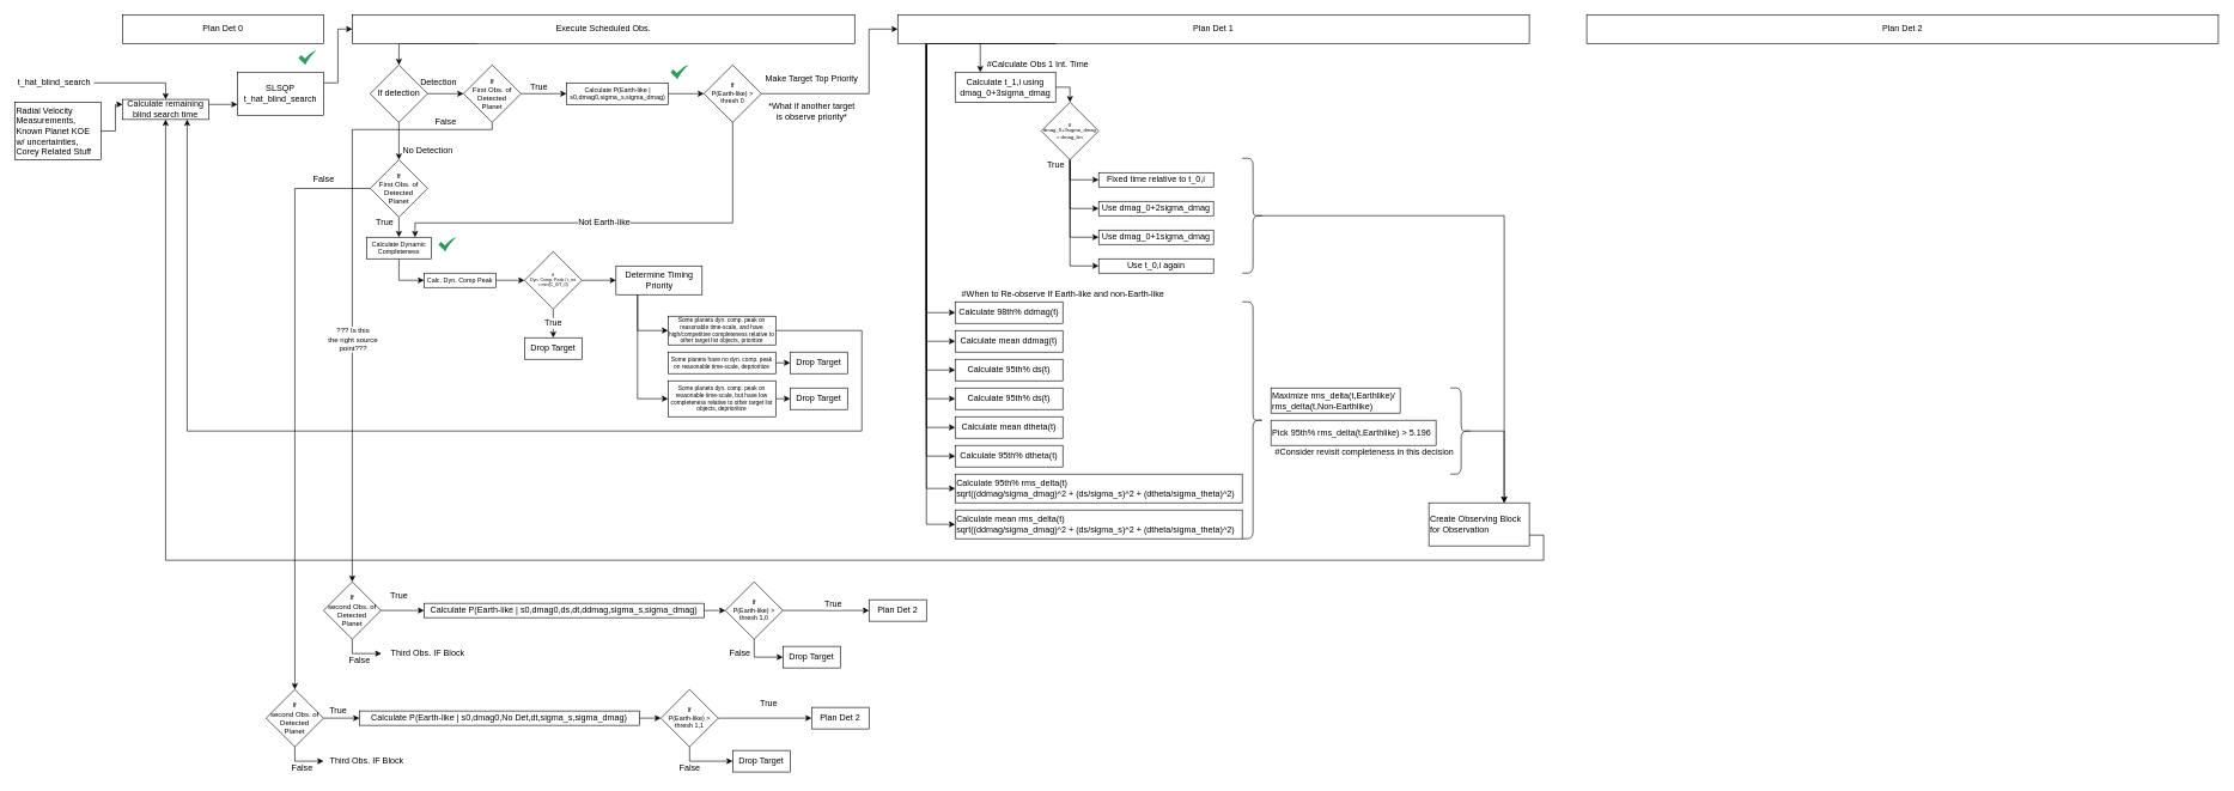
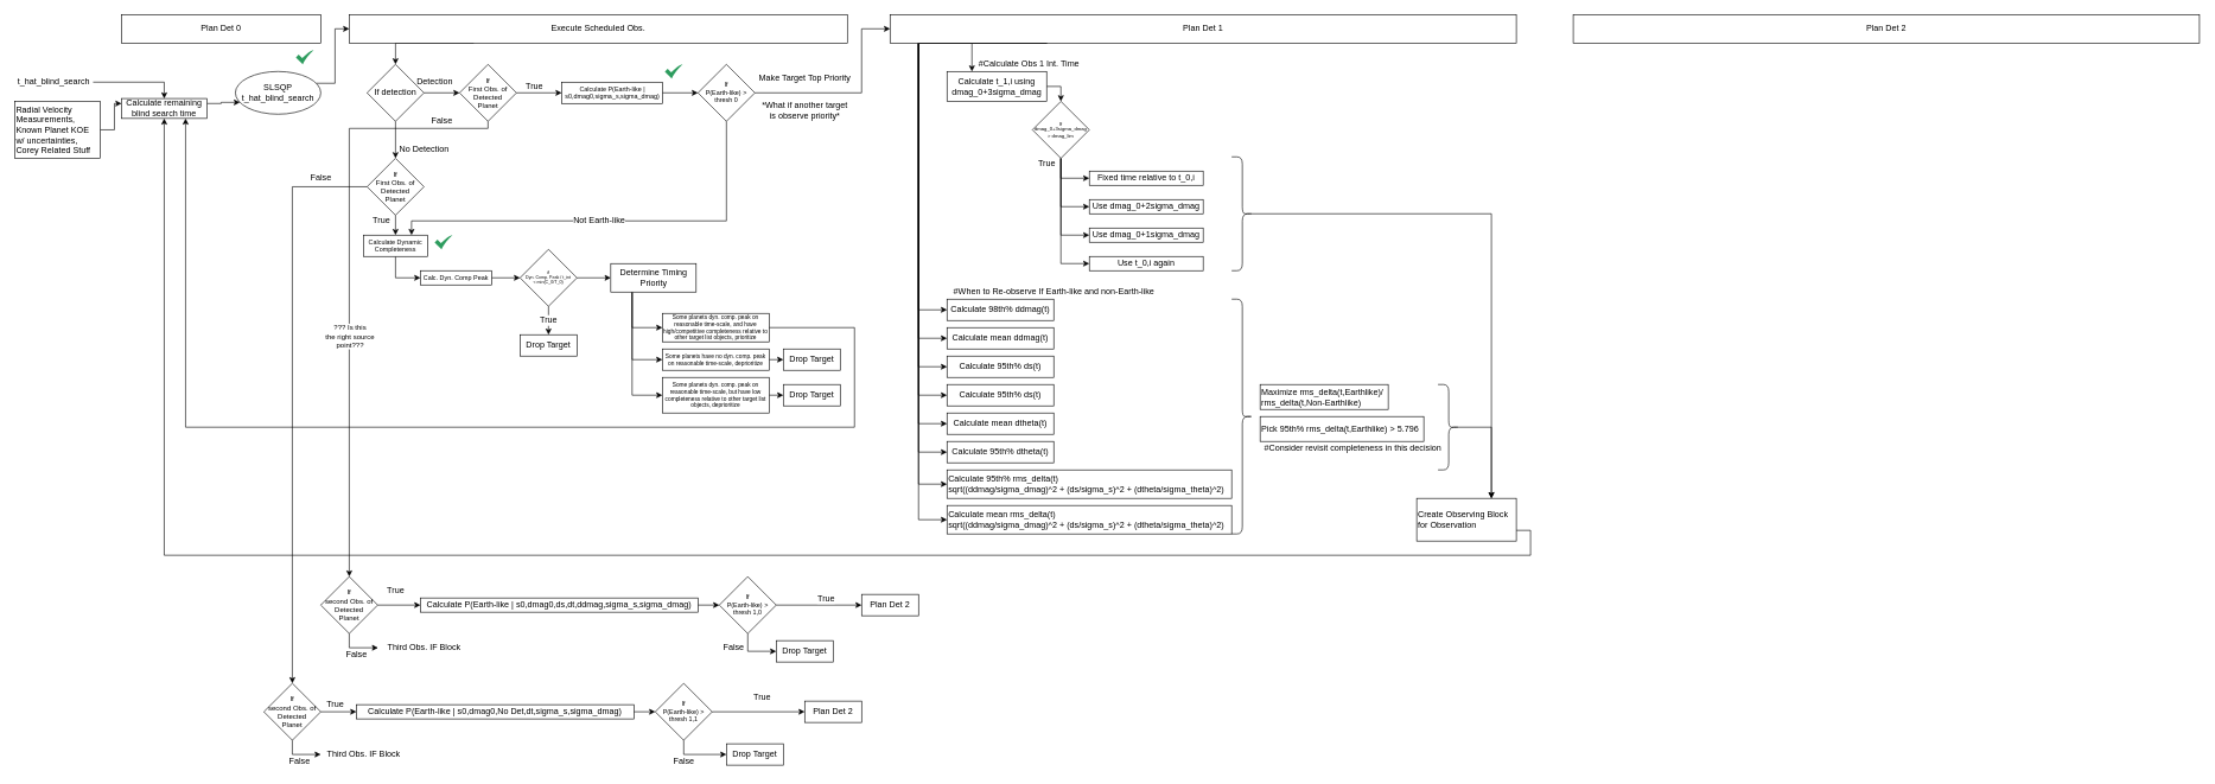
- <mxCell id="4" value="SLSQP t_hat_blind_search" style="rounded=0;whiteSpace=wrap;html=1;" vertex="1" parent="1"><mxGeometry x="330" y="100" width="120" height="60" as="geometry" /></mxCell>
+ <mxCell id="4" value="SLSQP t_hat_blind_search" style="ellipse;whiteSpace=wrap;html=1;" vertex="1" parent="1"><mxGeometry x="330" y="100" width="120" height="60" as="geometry" /></mxCell>
+ <mxCell id="38" style="edgeStyle=orthogonalEdgeStyle;rounded=0;orthogonalLoop=1;jettySize=auto;html=1;exitX=0.25;exitY=1;exitDx=0;exitDy=0;entryX=0;entryY=0.5;entryDx=0;entryDy=0;fontSize=8;" edge="1" parent="1" source="41" target="43"><mxGeometry relative="1" as="geometry" /></mxCell>
- <mxCell id="82" value="&lt;div&gt;Pick 95th% rms_delta(t,Earthlike) &amp;gt; 5.196&lt;br&gt;&lt;/div&gt;" style="rounded=0;whiteSpace=wrap;html=1;fontSize=12;align=left;" vertex="1" parent="1"><mxGeometry x="1770" y="585" width="230" height="35" as="geometry" /></mxCell>
+ <mxCell id="82" value="&lt;div&gt;Pick 95th% rms_delta(t,Earthlike) &amp;gt; 5.796&lt;br&gt;&lt;/div&gt;" style="rounded=0;whiteSpace=wrap;html=1;fontSize=12;align=left;" vertex="1" parent="1"><mxGeometry x="1770" y="585" width="230" height="35" as="geometry" /></mxCell>
